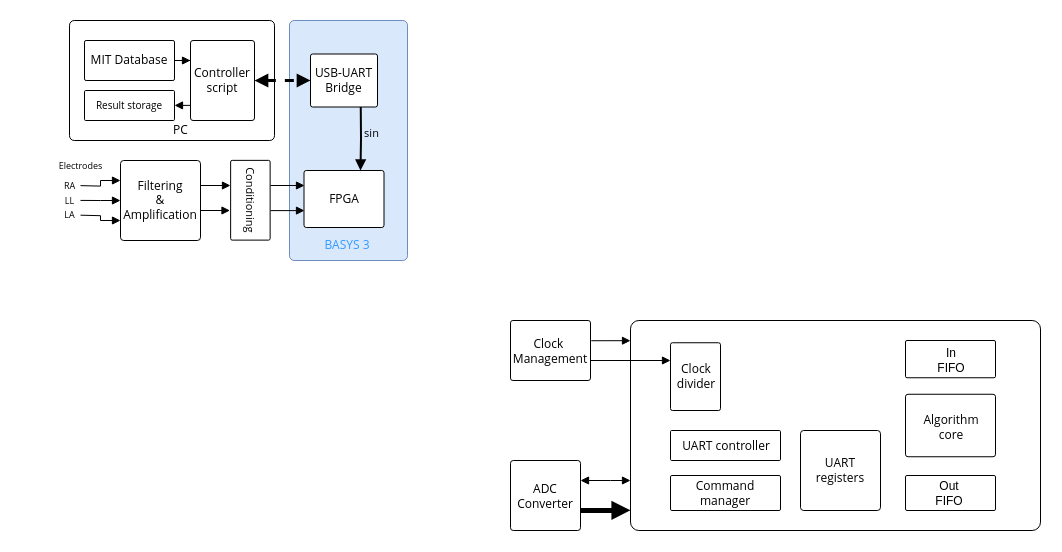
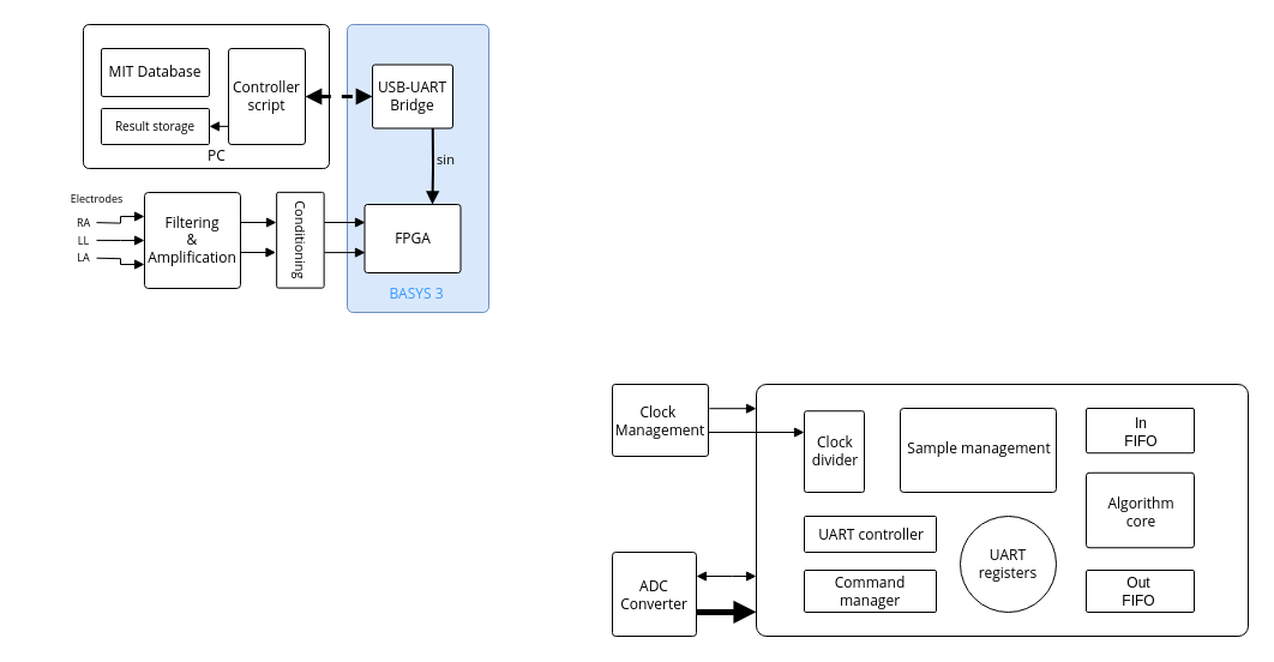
- <mxCell id="4" value="" style="edgeStyle=orthogonalEdgeStyle;rounded=0;orthogonalLoop=1;jettySize=auto;html=1;fontFamily=Open Sans;fontSource=https%3A%2F%2Ffonts.googleapis.com%2Fcss%3Ffamily%3DOpen%2BSans;entryX=0;entryY=0.25;entryDx=0;entryDy=0;endArrow=block;endFill=1;" parent="2" source="5" target="7" edge="1"><mxGeometry relative="1" as="geometry" /></mxCell>
+ <mxCell id="36" value="&lt;font face=&quot;Open Sans&quot;&gt;Sample management&lt;br&gt;&lt;/font&gt;" style="rounded=1;whiteSpace=wrap;html=1;movableLabel=1;arcSize=4;" parent="1" vertex="1"><mxGeometry x="750" y="340" width="130" height="70" as="geometry"><mxPoint x="1" y="-1" as="offset" /></mxGeometry></mxCell>
- <mxCell id="40" value="&lt;font face=&quot;Open Sans&quot;&gt;UART registers&lt;br&gt;&lt;/font&gt;" style="rounded=1;whiteSpace=wrap;html=1;movableLabel=1;arcSize=4;" parent="1" vertex="1"><mxGeometry x="800" y="430" width="80" height="80" as="geometry"><mxPoint as="offset" /></mxGeometry></mxCell>
+ <mxCell id="40" value="&lt;font face=&quot;Open Sans&quot;&gt;UART registers&lt;br&gt;&lt;/font&gt;" style="ellipse;whiteSpace=wrap;html=1;movableLabel=1;arcSize=4;" parent="1" vertex="1"><mxGeometry x="800" y="430" width="80" height="80" as="geometry"><mxPoint as="offset" /></mxGeometry></mxCell>
